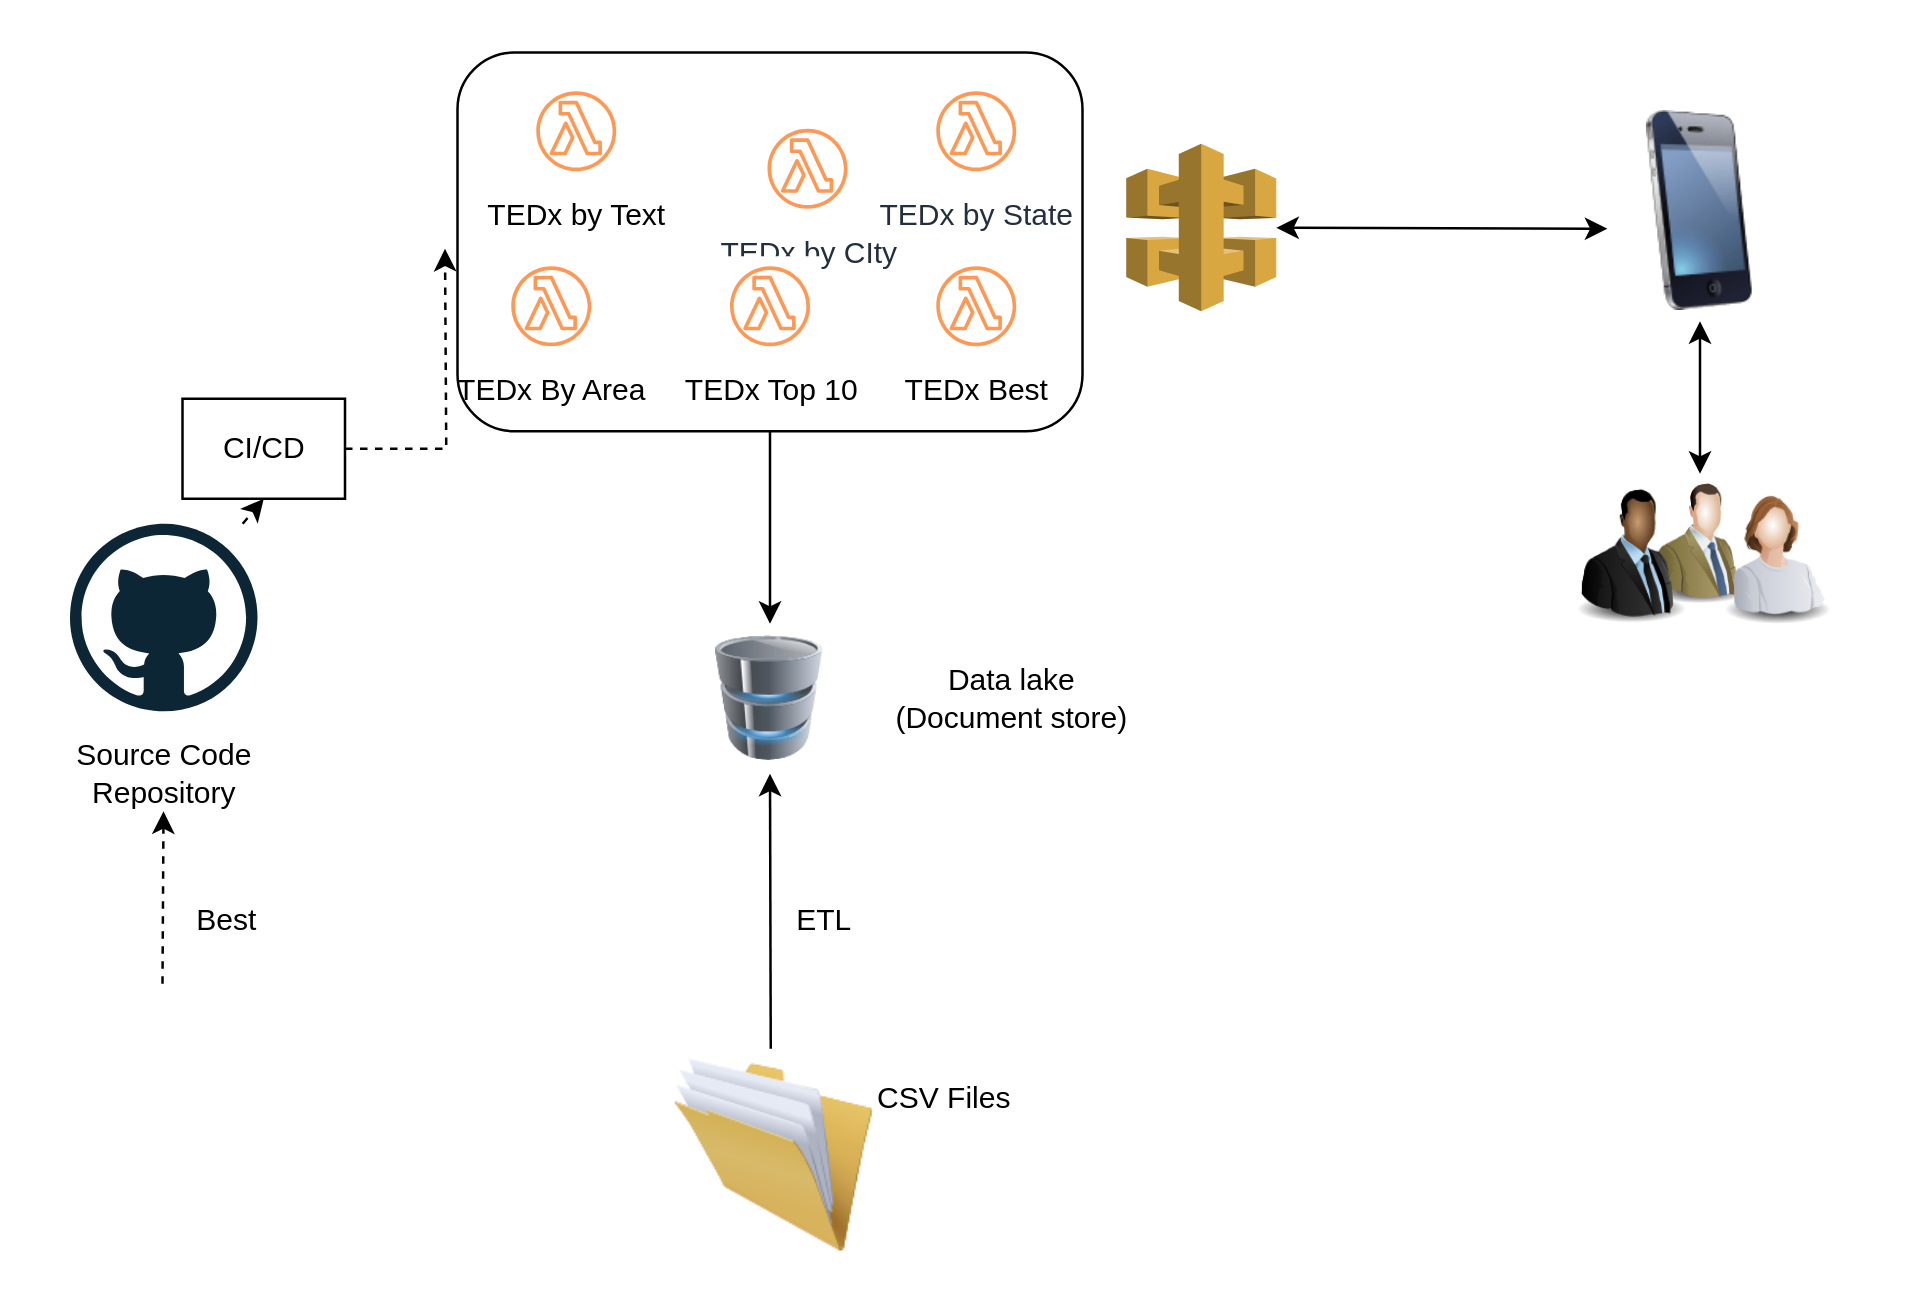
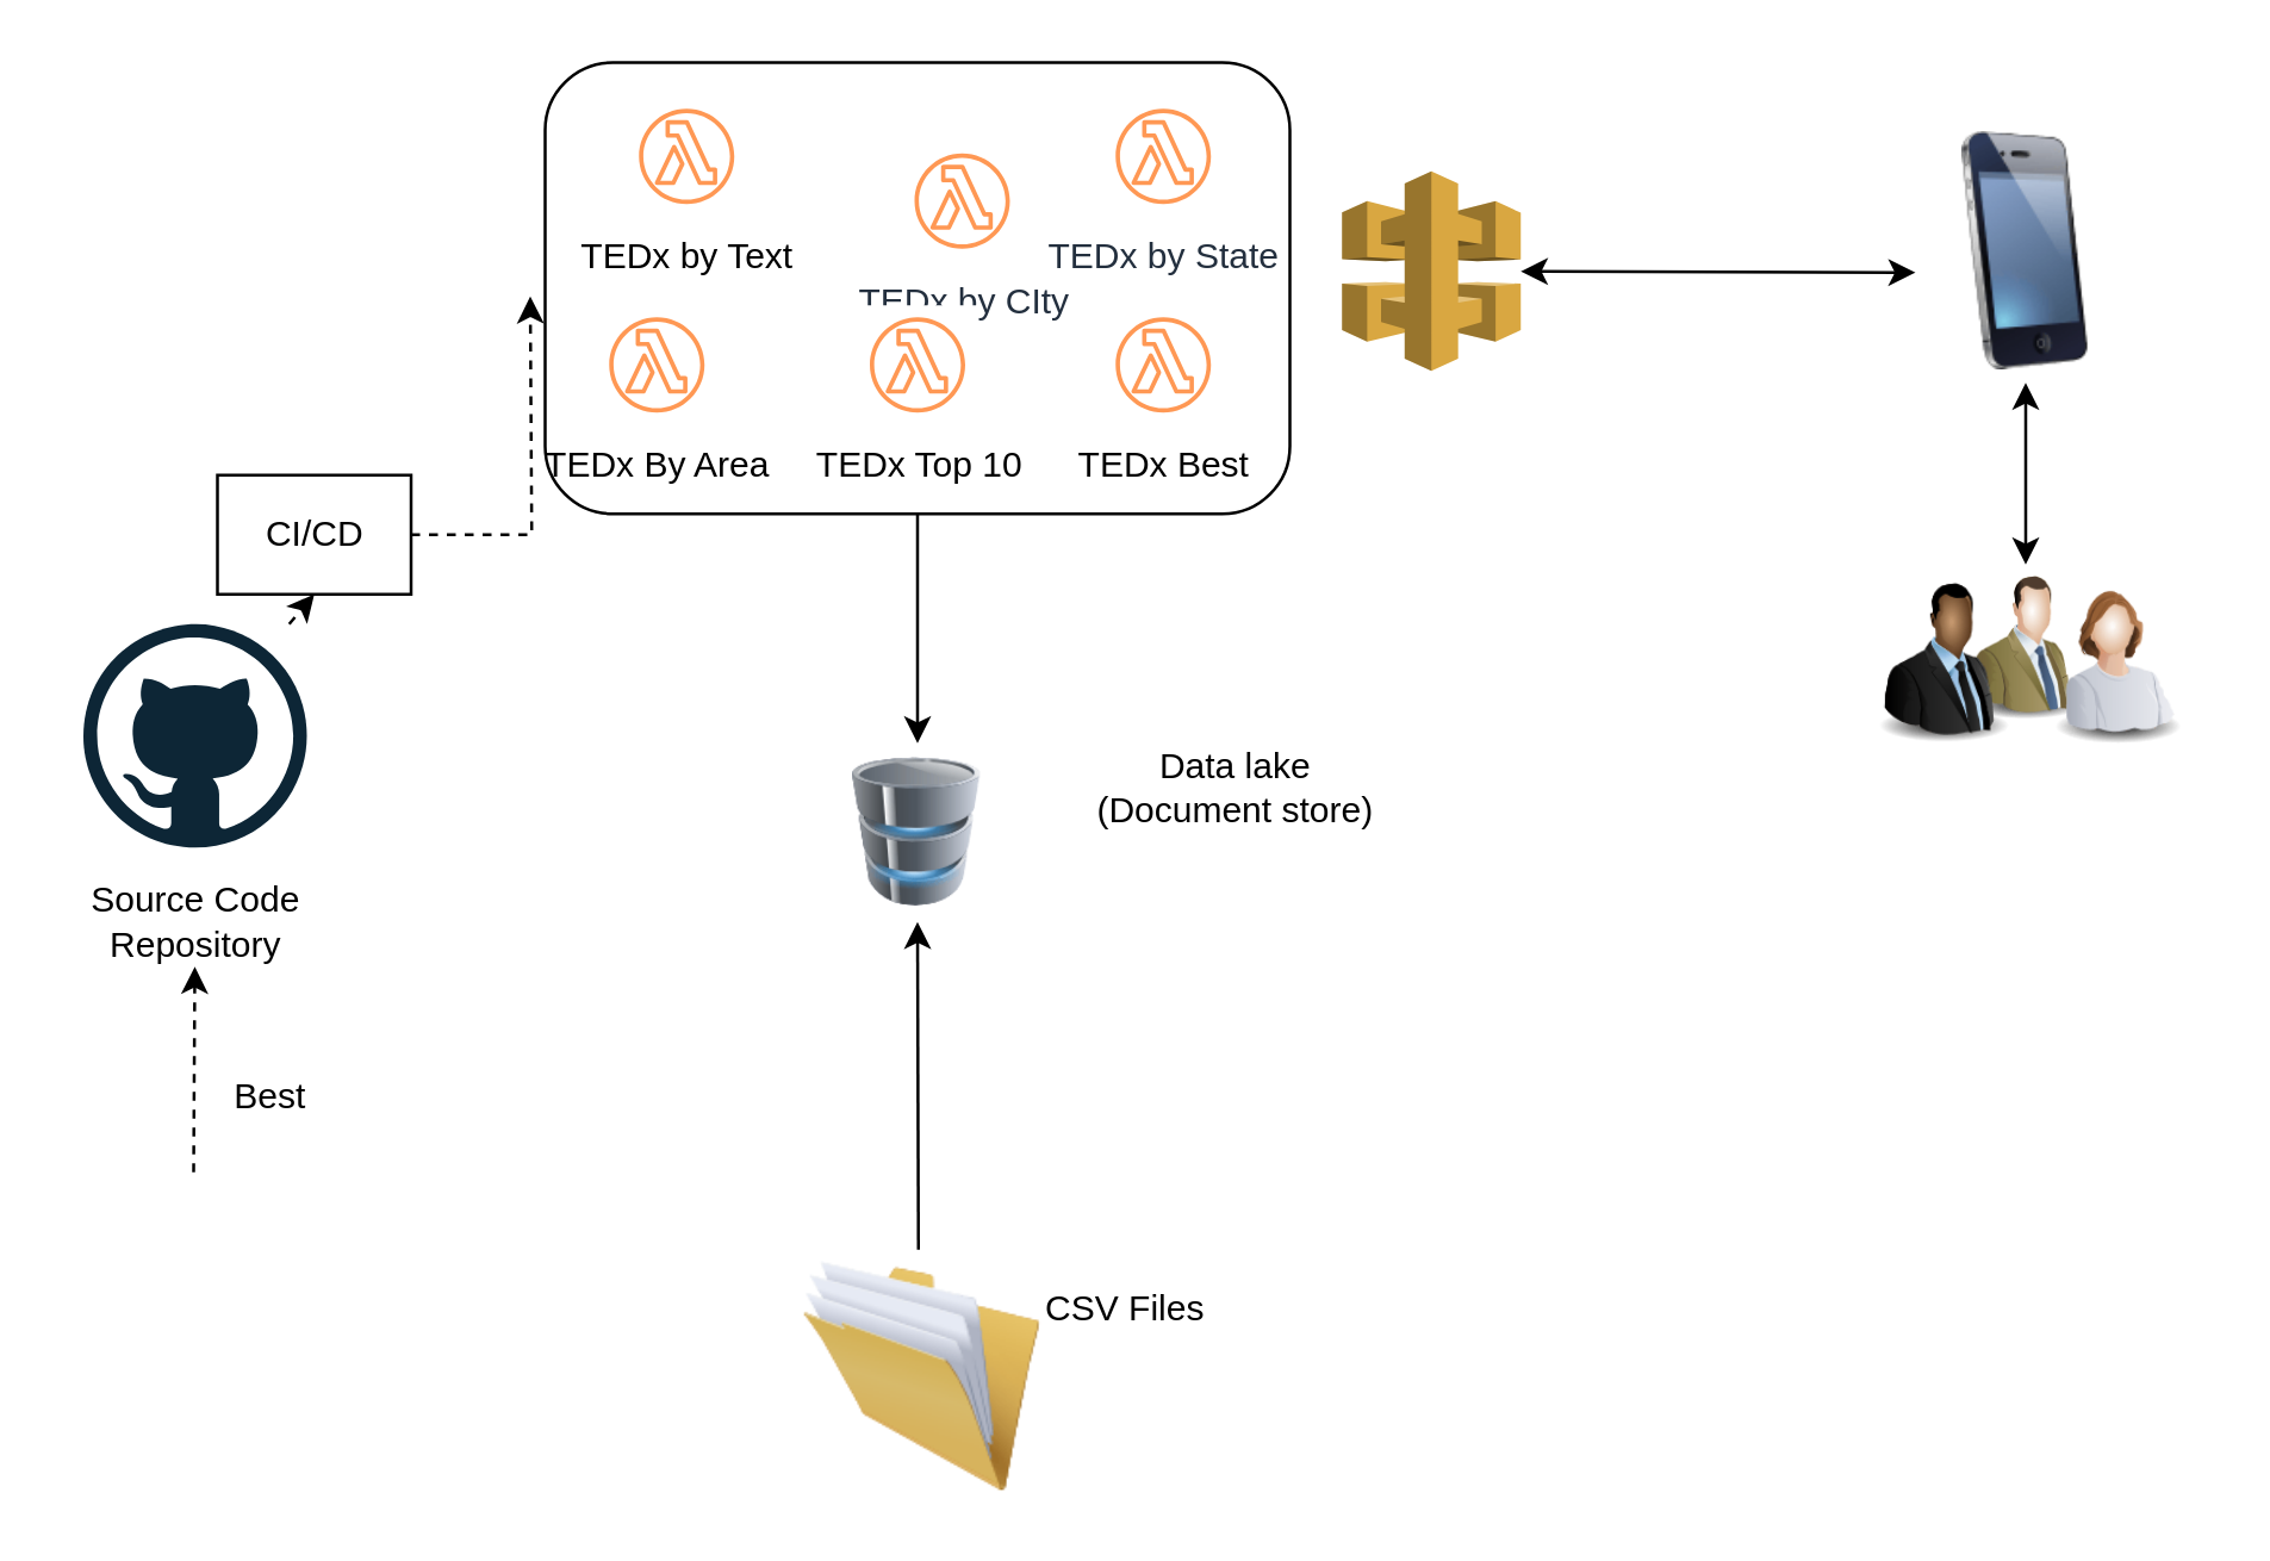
- <mxCell id="5" value="Data lake&lt;br&gt;(Document store)" style="text;html=1;align=center;verticalAlign=middle;resizable=0;points=[];autosize=1;" parent="1" vertex="1"><mxGeometry x="349.3" y="264" width="110" height="30" as="geometry" /></mxCell>
+ <mxCell id="5" value="Data lake&lt;br&gt;(Document store)" style="text;html=1;align=center;verticalAlign=middle;resizable=0;points=[];autosize=1;" parent="1" vertex="1"><mxGeometry x="359.3" y="249" width="110" height="30" as="geometry" /></mxCell>
- <mxCell id="4" value="ETL" style="text;html=1;align=center;verticalAlign=middle;resizable=0;points=[];autosize=1;" parent="1" vertex="1"><mxGeometry x="309.3" y="358" width="40" height="20" as="geometry" /></mxCell>
